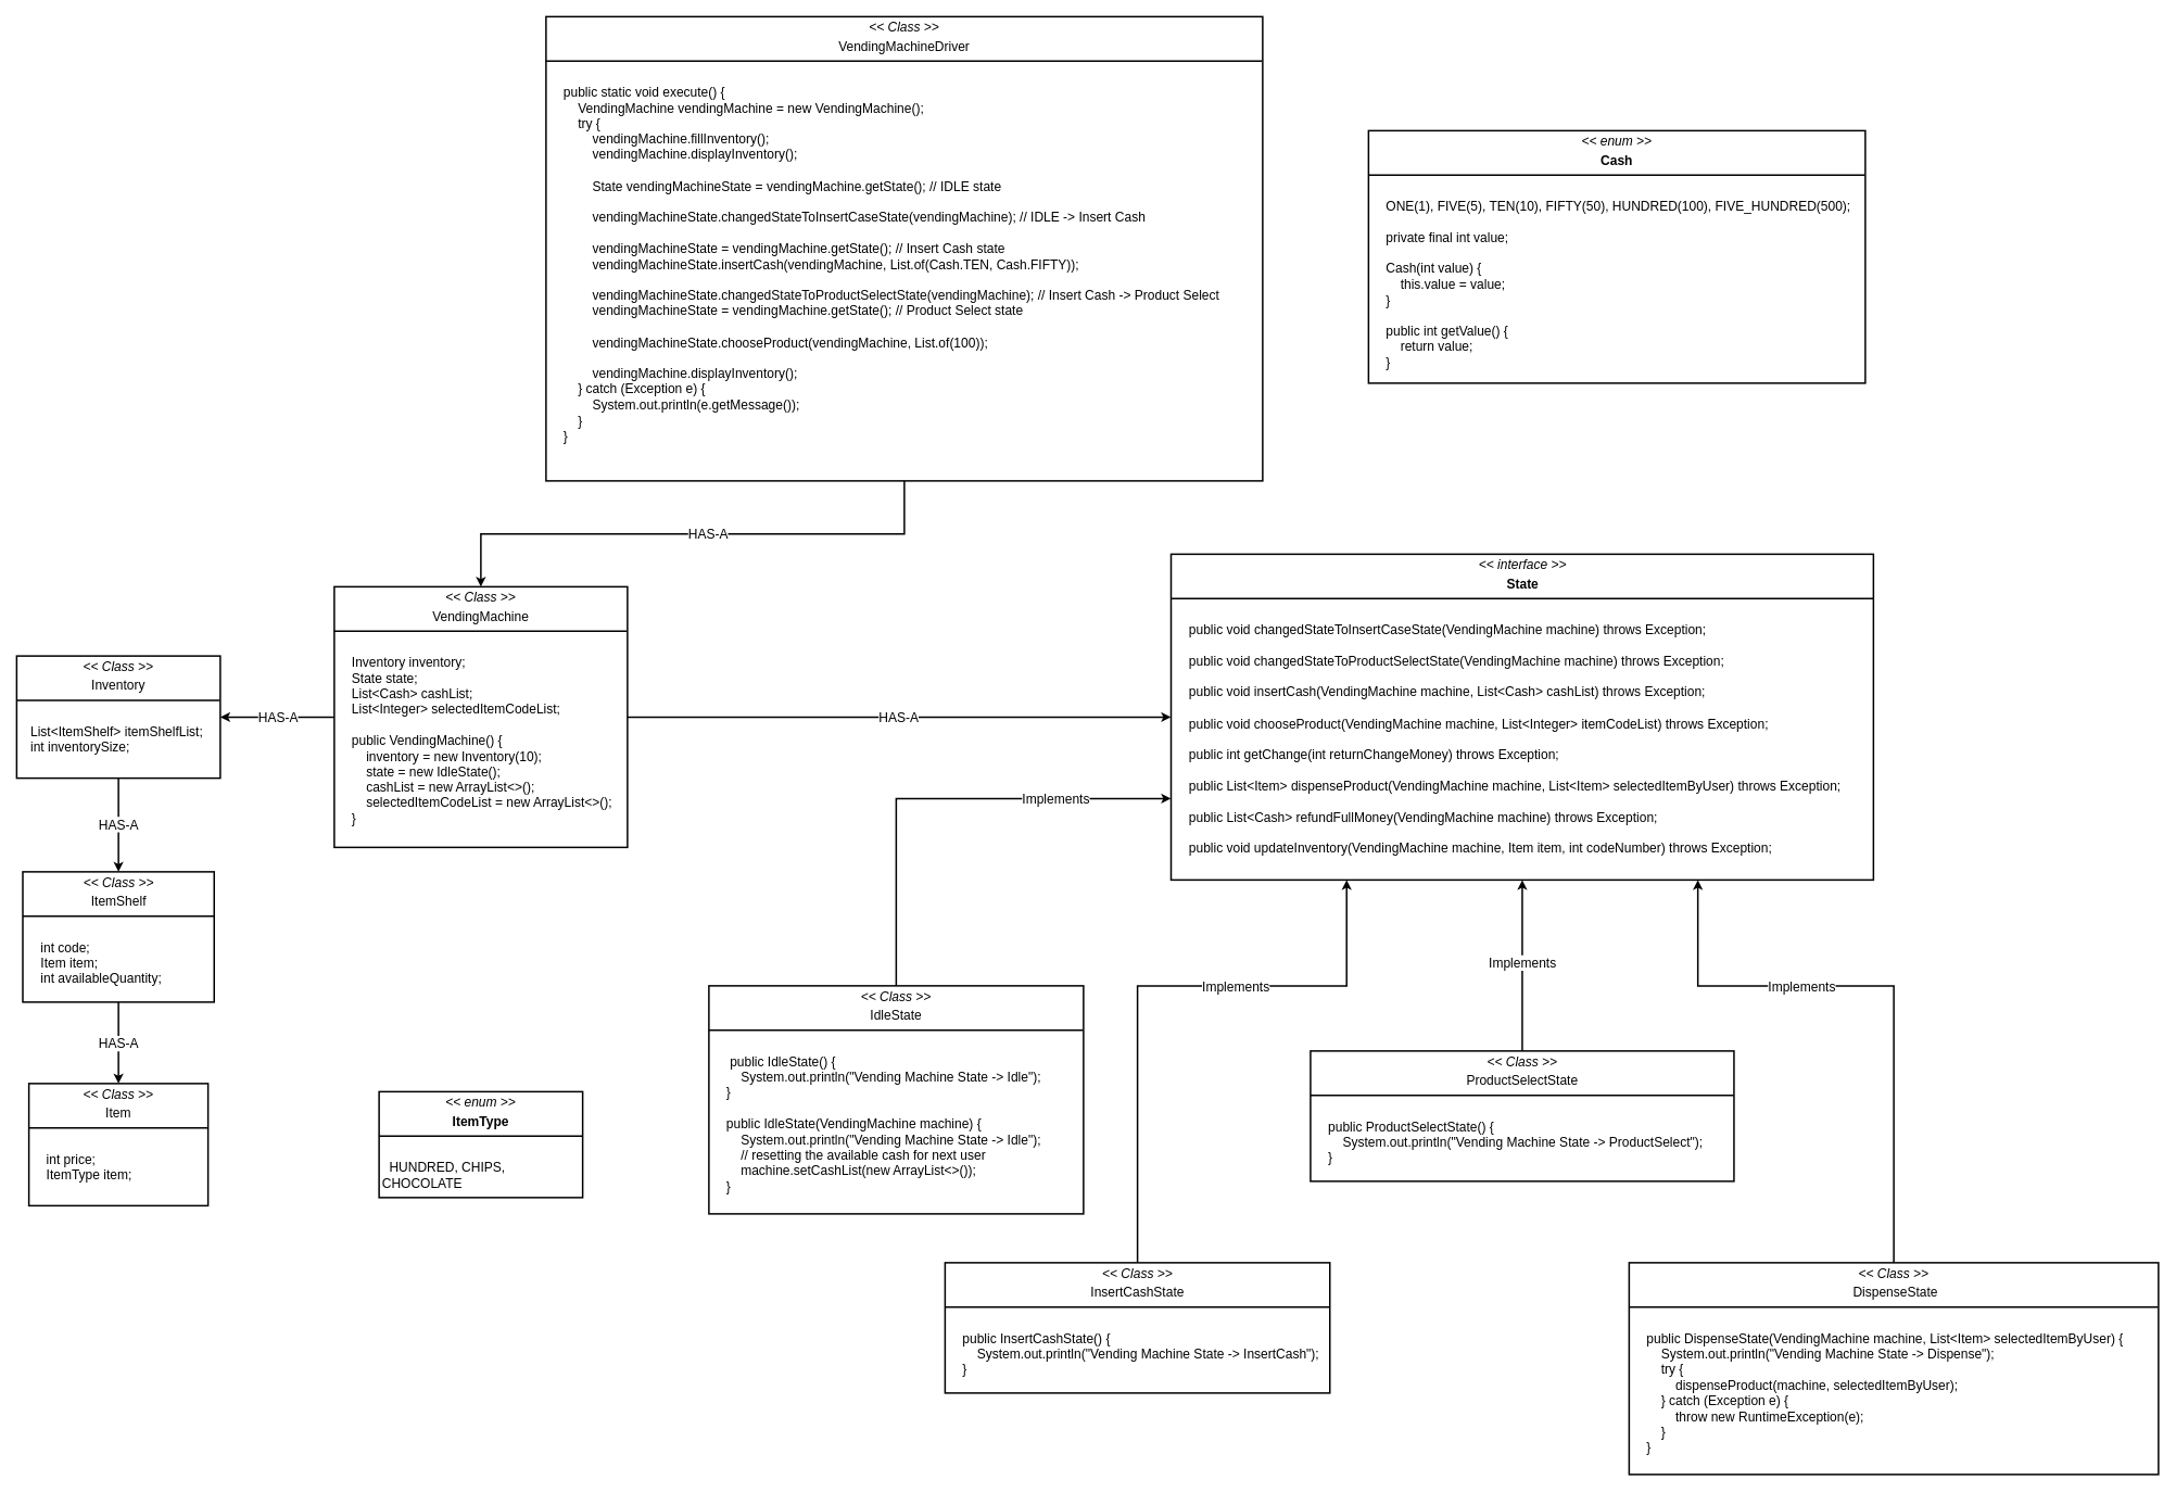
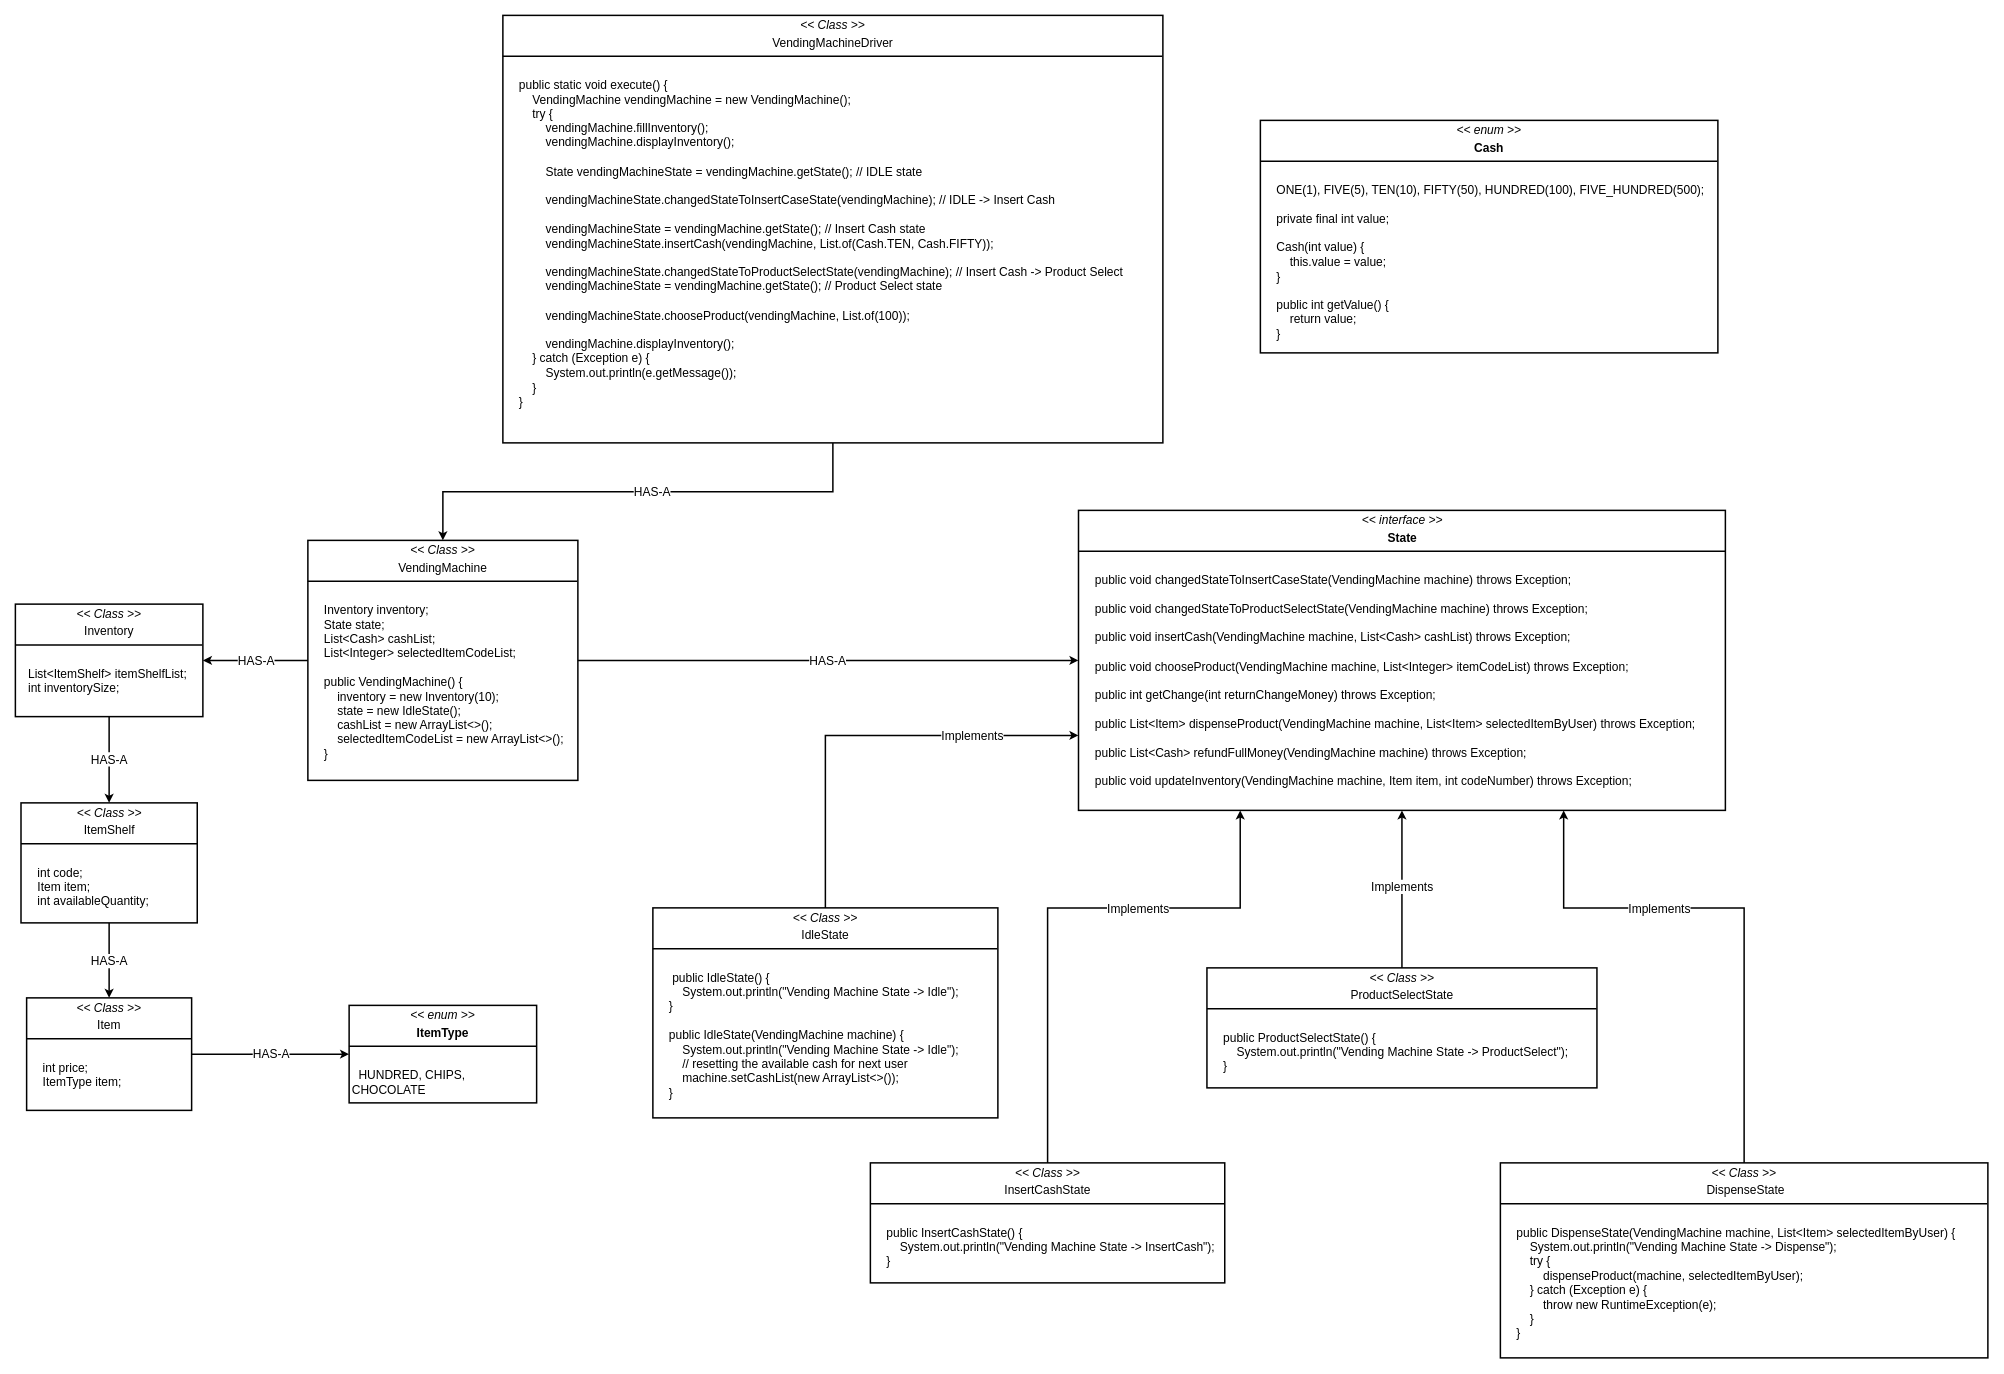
+ <mxCell id="16" style="edgeStyle=orthogonalEdgeStyle;rounded=0;orthogonalLoop=1;jettySize=auto;html=1;fontSize=16;strokeWidth=2;" parent="1" source="18" target="15" edge="1"><mxGeometry relative="1" as="geometry" /></mxCell>
+ <mxCell id="17" value="HAS-A" style="edgeLabel;html=1;align=center;verticalAlign=middle;resizable=0;points=[];fontSize=16;" parent="16" vertex="1" connectable="0"><mxGeometry x="-0.014" y="2" relative="1" as="geometry"><mxPoint x="1" as="offset" /></mxGeometry></mxCell>
